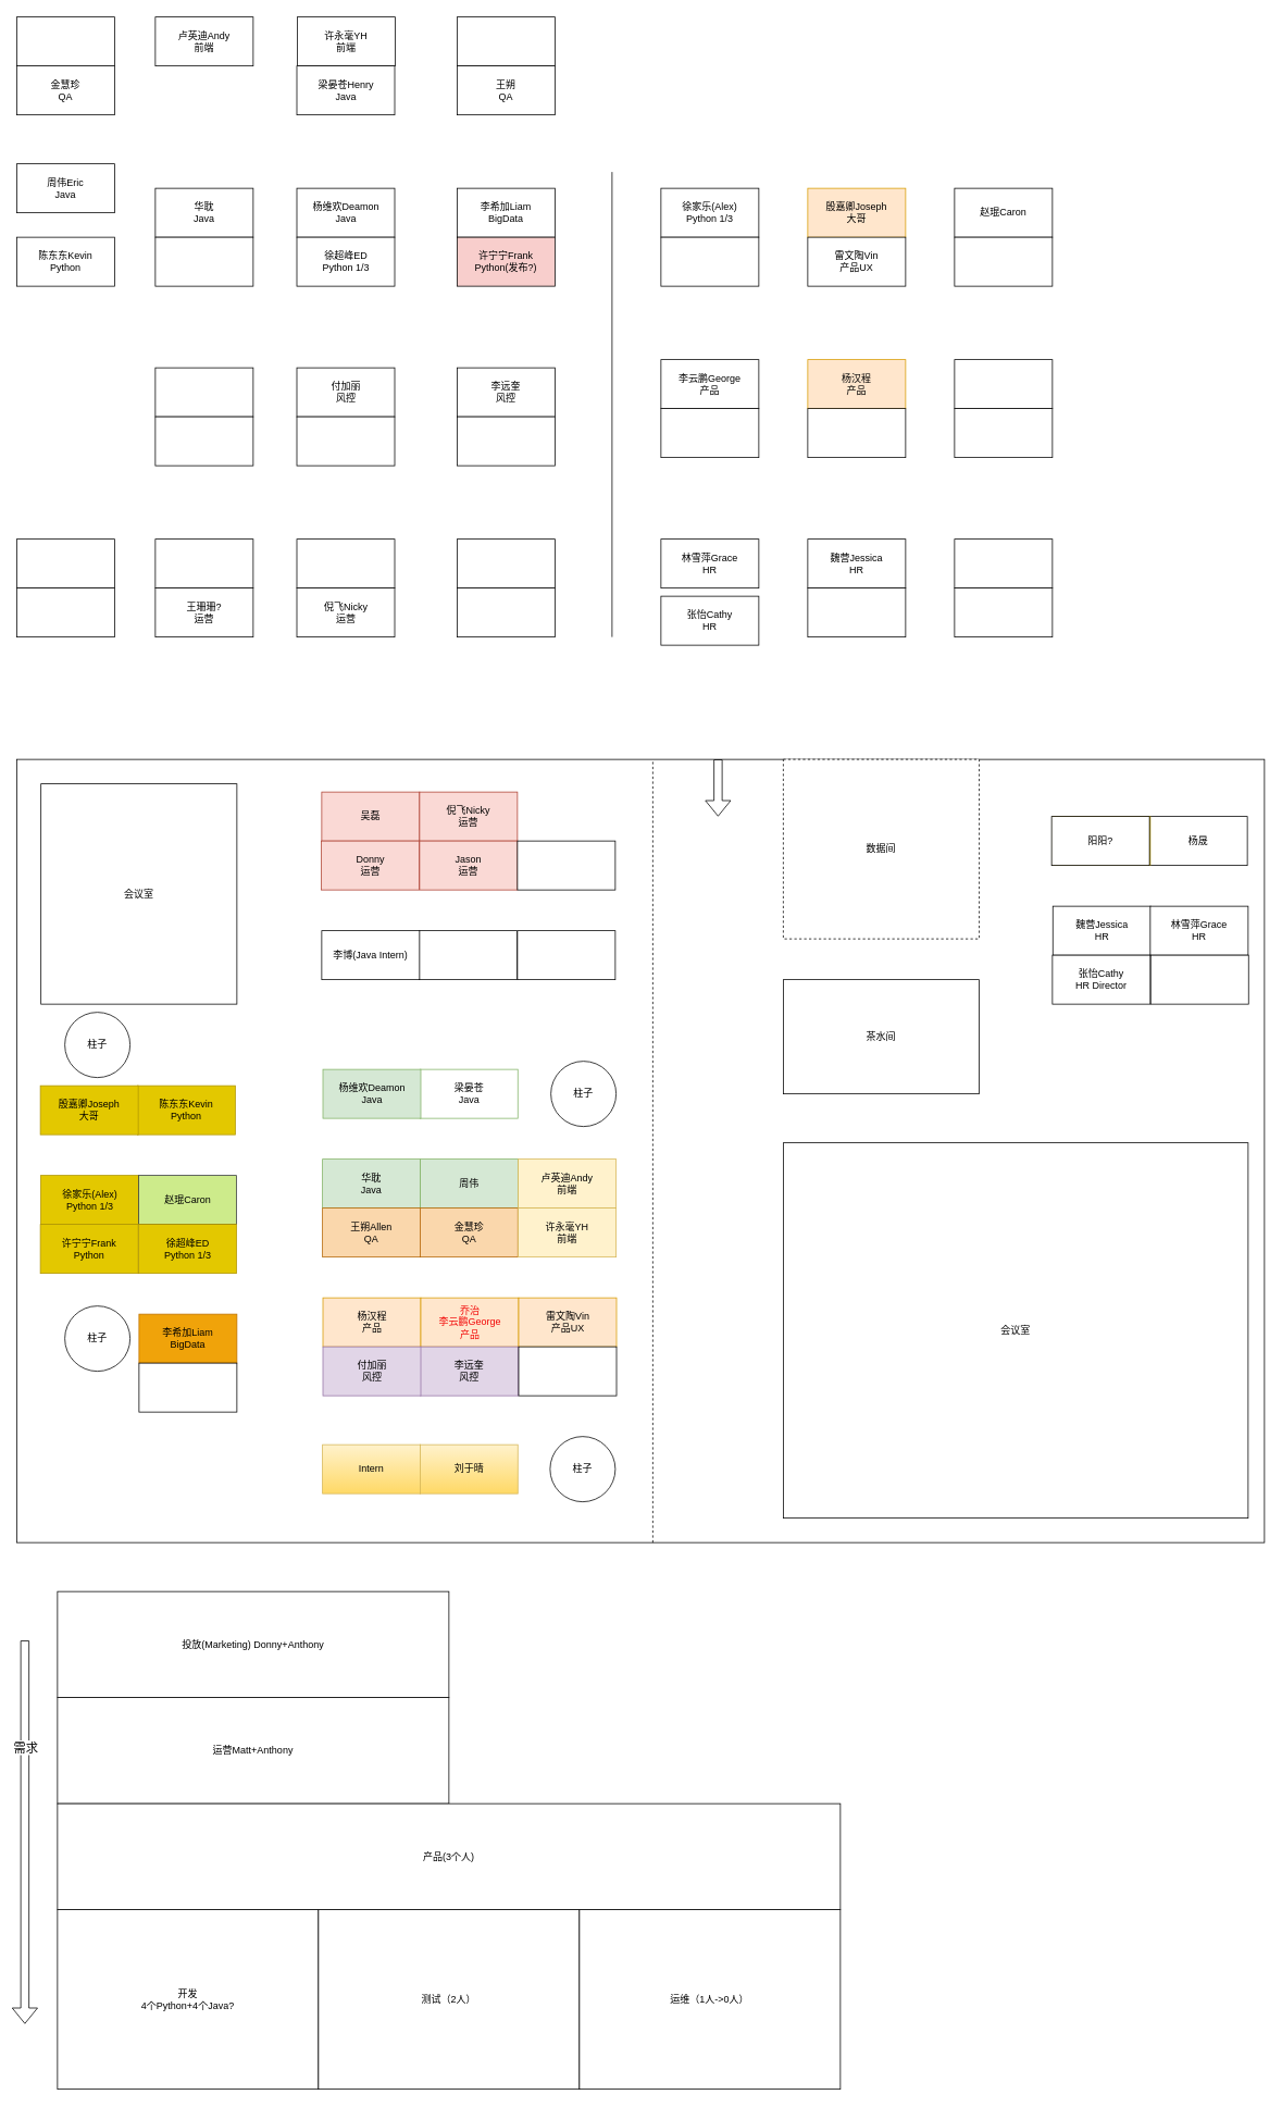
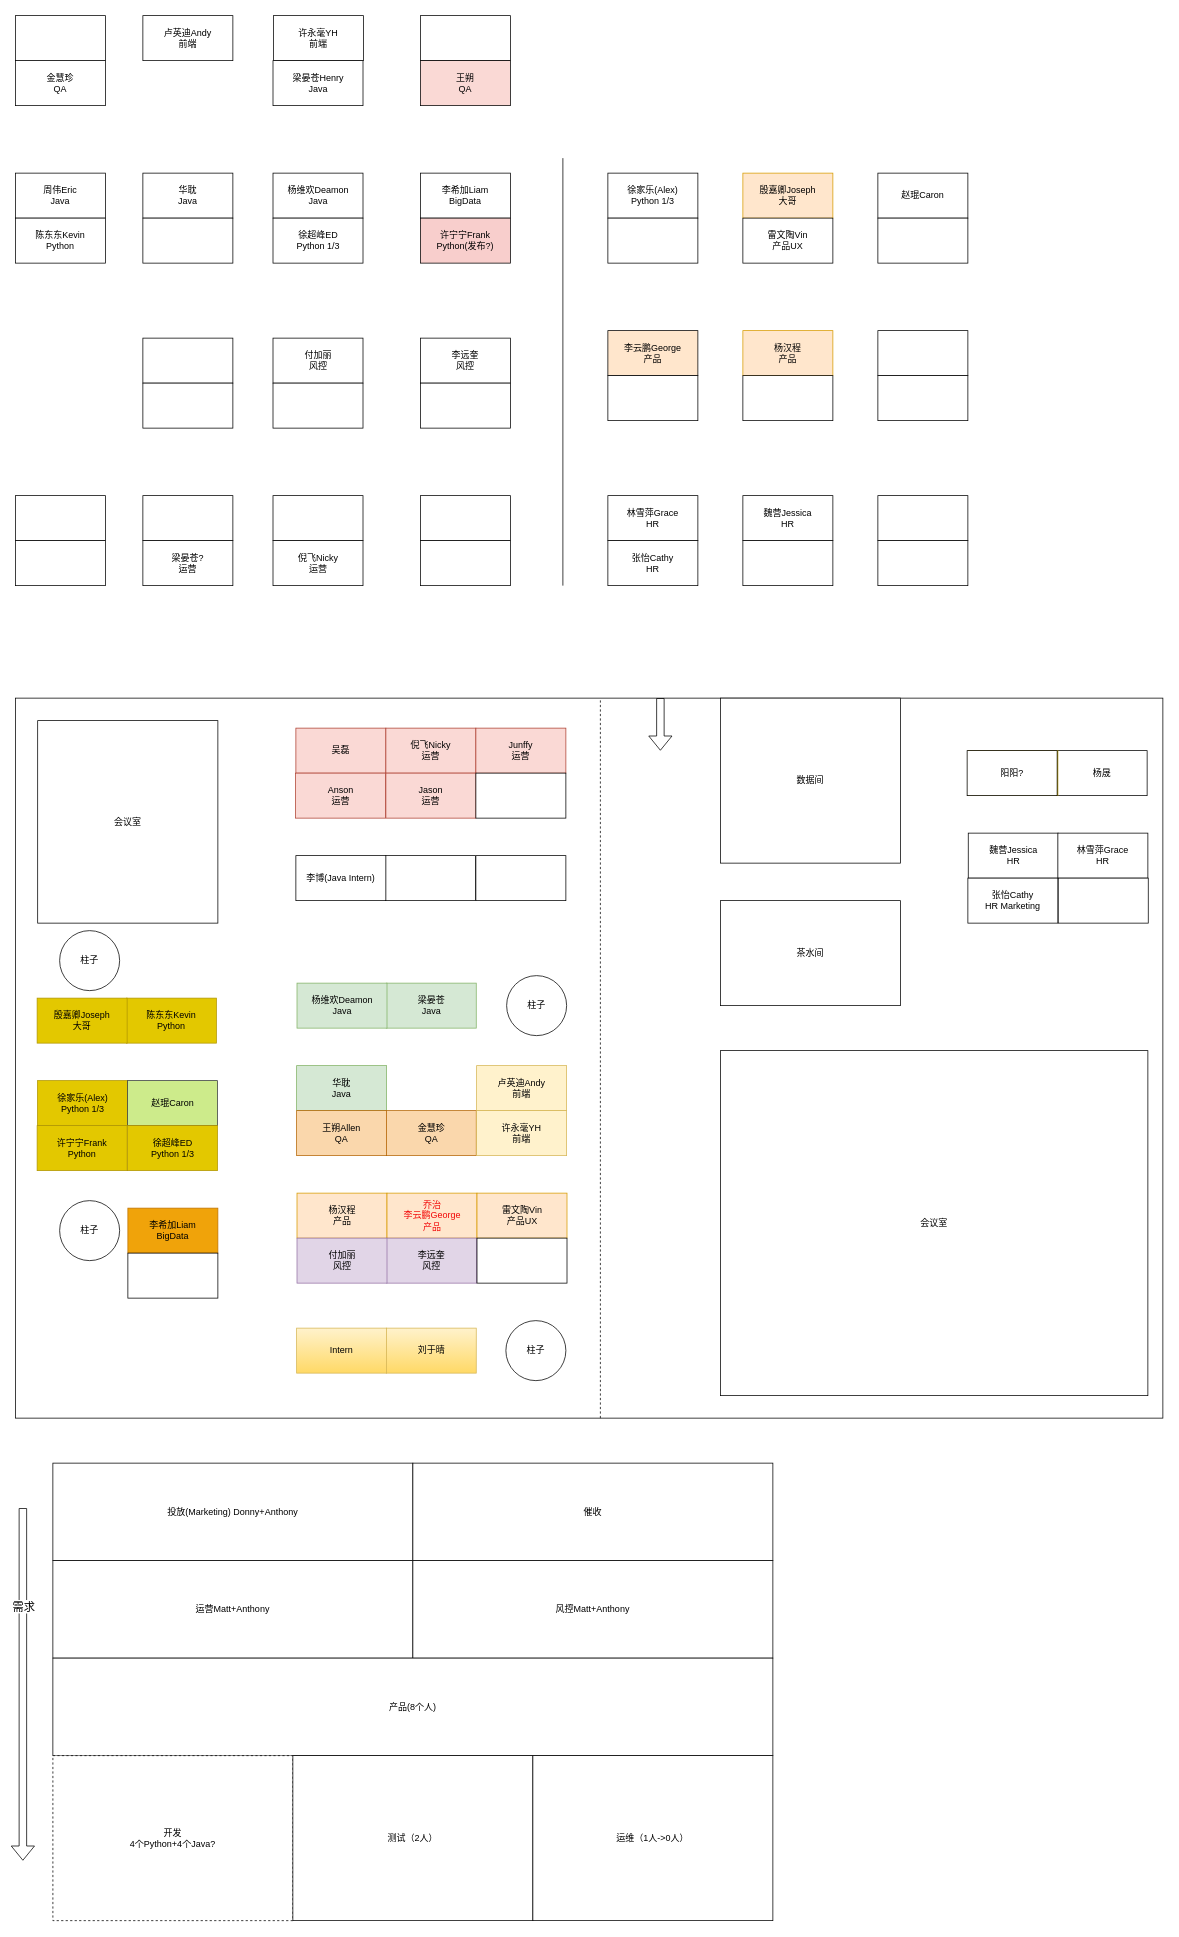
- <mxCell id="9" value="王朔&lt;br&gt;QA" style="rounded=0;whiteSpace=wrap;html=1;" parent="1" vertex="1"><mxGeometry x="560" y="80" width="120" height="60" as="geometry" /></mxCell>
+ <mxCell id="9" value="王朔&lt;br&gt;QA" style="rounded=0;whiteSpace=wrap;html=1;fillColor=#fad9d5;" parent="1" vertex="1"><mxGeometry x="560" y="80" width="120" height="60" as="geometry" /></mxCell>
- <mxCell id="10" value="周伟Eric&lt;br&gt;Java" style="rounded=0;whiteSpace=wrap;html=1;" parent="1" vertex="1"><mxGeometry x="20" y="200" width="120" height="60" as="geometry" /></mxCell>
+ <mxCell id="10" value="周伟Eric&lt;br&gt;Java" style="rounded=0;whiteSpace=wrap;html=1;" parent="1" vertex="1"><mxGeometry x="20" y="230" width="120" height="60" as="geometry" /></mxCell>
- <mxCell id="27" value="李云鹏George&lt;br&gt;产品" style="rounded=0;whiteSpace=wrap;html=1;" parent="1" vertex="1"><mxGeometry x="810" y="440" width="120" height="60" as="geometry" /></mxCell>
+ <mxCell id="27" value="李云鹏George&lt;br&gt;产品" style="rounded=0;whiteSpace=wrap;html=1;fillColor=#ffe6cc;" parent="1" vertex="1"><mxGeometry x="810" y="440" width="120" height="60" as="geometry" /></mxCell>
- <mxCell id="47" value="王珊珊?&lt;br style=&quot;border-color: var(--border-color);&quot;&gt;运营" style="rounded=0;whiteSpace=wrap;html=1;" parent="1" vertex="1"><mxGeometry x="190" y="720" width="120" height="60" as="geometry" /></mxCell>
+ <mxCell id="47" value="梁晏苍?&lt;br style=&quot;border-color: var(--border-color);&quot;&gt;运营" style="rounded=0;whiteSpace=wrap;html=1;" parent="1" vertex="1"><mxGeometry x="190" y="720" width="120" height="60" as="geometry" /></mxCell>
- <mxCell id="39" value="张怡Cathy&lt;br&gt;HR" style="rounded=0;whiteSpace=wrap;html=1;" parent="1" vertex="1"><mxGeometry x="810" y="730" width="120" height="60" as="geometry" /></mxCell>
+ <mxCell id="39" value="张怡Cathy&lt;br&gt;HR" style="rounded=0;whiteSpace=wrap;html=1;" parent="1" vertex="1"><mxGeometry x="810" y="720" width="120" height="60" as="geometry" /></mxCell>
+ <mxCell id="63" value="Junffy&lt;br&gt;运营" style="rounded=0;whiteSpace=wrap;html=1;fillColor=#fad9d5;strokeColor=#ae4132;" parent="1" vertex="1"><mxGeometry x="634" y="970" width="120" height="60" as="geometry" /></mxCell>
- <mxCell id="108" value="数据间" style="rounded=0;whiteSpace=wrap;html=1;dashed=1;" parent="1" vertex="1"><mxGeometry x="960" y="930" width="240.25" height="220" as="geometry" /></mxCell>
+ <mxCell id="108" value="数据间" style="rounded=0;whiteSpace=wrap;html=1;" parent="1" vertex="1"><mxGeometry x="960" y="930" width="240.25" height="220" as="geometry" /></mxCell>
- <mxCell id="64" value="Donny&lt;br&gt;运营" style="rounded=0;whiteSpace=wrap;html=1;fillColor=#fad9d5;strokeColor=#ae4132;" parent="1" vertex="1"><mxGeometry x="393.5" y="1030" width="120" height="60" as="geometry" /></mxCell>
+ <mxCell id="64" value="Anson&lt;br&gt;运营" style="rounded=0;whiteSpace=wrap;html=1;fillColor=#fad9d5;strokeColor=#ae4132;" parent="1" vertex="1"><mxGeometry x="393.5" y="1030" width="120" height="60" as="geometry" /></mxCell>
- <mxCell id="105" value="张怡Cathy&lt;br style=&quot;border-color: var(--border-color);&quot;&gt;HR Director" style="rounded=0;whiteSpace=wrap;html=1;" parent="1" vertex="1"><mxGeometry x="1290" y="1170" width="120" height="60" as="geometry" /></mxCell>
+ <mxCell id="105" value="张怡Cathy&lt;br style=&quot;border-color: var(--border-color);&quot;&gt;HR Marketing" style="rounded=0;whiteSpace=wrap;html=1;" parent="1" vertex="1"><mxGeometry x="1290" y="1170" width="120" height="60" as="geometry" /></mxCell>
- <mxCell id="70" value="梁晏苍&lt;br&gt;Java" style="rounded=0;whiteSpace=wrap;html=1;fillColor=#ffffff;strokeColor=#82b366;" parent="1" vertex="1"><mxGeometry x="514.5" y="1310" width="120" height="60" as="geometry" /></mxCell>
+ <mxCell id="70" value="梁晏苍&lt;br&gt;Java" style="rounded=0;whiteSpace=wrap;html=1;fillColor=#d5e8d4;strokeColor=#82b366;" parent="1" vertex="1"><mxGeometry x="514.5" y="1310" width="120" height="60" as="geometry" /></mxCell>
- <mxCell id="73" value="周伟" style="rounded=0;whiteSpace=wrap;html=1;fillColor=#d5e8d4;strokeColor=#82b366;" parent="1" vertex="1"><mxGeometry x="515" y="1420" width="120" height="60" as="geometry" /></mxCell>
+ <mxCell id="52" value="催收" style="rounded=0;whiteSpace=wrap;html=1;" parent="1" vertex="1"><mxGeometry x="550" y="1950" width="480" height="130" as="geometry" /></mxCell>
+ <mxCell id="54" value="风控Matt+Anthony" style="rounded=0;whiteSpace=wrap;html=1;" parent="1" vertex="1"><mxGeometry x="550" y="2080" width="480" height="130" as="geometry" /></mxCell>
- <mxCell id="55" value="产品(3个人)" style="rounded=0;whiteSpace=wrap;html=1;" parent="1" vertex="1"><mxGeometry x="70" y="2210" width="960" height="130" as="geometry" /></mxCell>
+ <mxCell id="55" value="产品(8个人)" style="rounded=0;whiteSpace=wrap;html=1;" parent="1" vertex="1"><mxGeometry x="70" y="2210" width="960" height="130" as="geometry" /></mxCell>
- <mxCell id="56" value="开发&lt;br&gt;4个Python+4个Java?" style="rounded=0;whiteSpace=wrap;html=1;" parent="1" vertex="1"><mxGeometry x="70" y="2340" width="320" height="220" as="geometry" /></mxCell>
+ <mxCell id="56" value="开发&lt;br&gt;4个Python+4个Java?" style="rounded=0;whiteSpace=wrap;html=1;dashed=1;" parent="1" vertex="1"><mxGeometry x="70" y="2340" width="320" height="220" as="geometry" /></mxCell>
